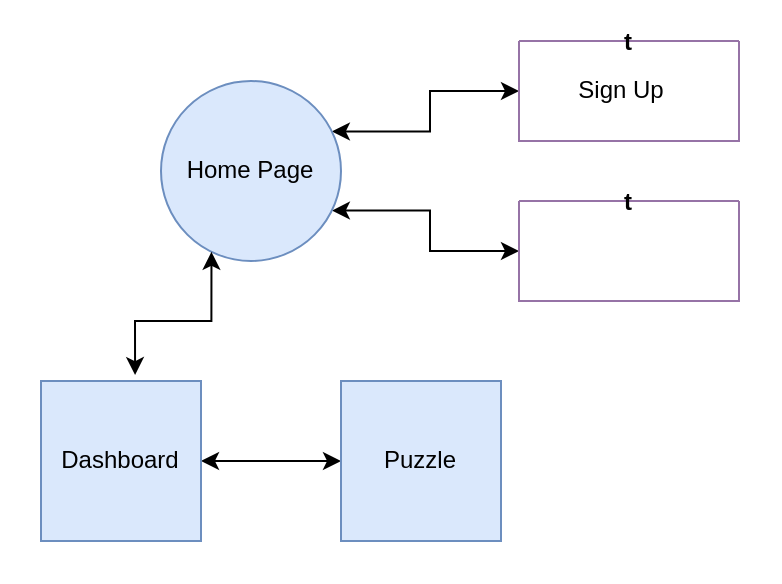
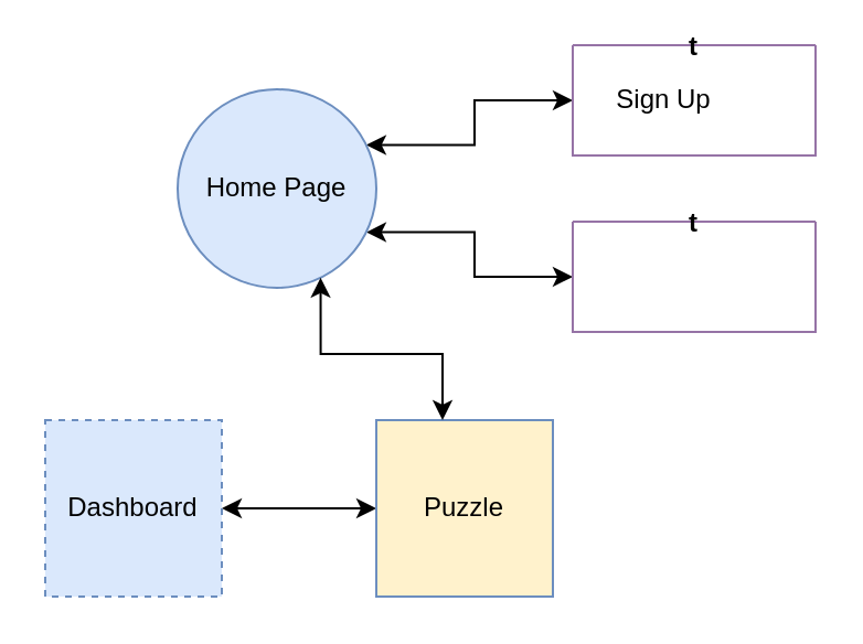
- <mxCell id="6" value="Sign Up" style="text;html=1;align=center;verticalAlign=middle;resizable=0;points=[];autosize=1;" vertex="1" parent="5"><mxGeometry x="16" y="10" width="70" height="30" as="geometry" /></mxCell>
+ <mxCell id="6" value="Sign Up" style="text;html=1;align=center;verticalAlign=middle;resizable=0;points=[];autosize=1;" vertex="1" parent="5"><mxGeometry x="6" y="10" width="70" height="30" as="geometry" /></mxCell>
- <mxCell id="11" style="edgeStyle=orthogonalEdgeStyle;rounded=0;orthogonalLoop=1;jettySize=auto;html=1;entryX=0.588;entryY=-0.037;entryDx=0;entryDy=0;entryPerimeter=0;startArrow=classic;startFill=1;exitX=0.25;exitY=1;exitDx=0;exitDy=0;" edge="1" parent="1" source="4" target="9"><mxGeometry relative="1" as="geometry" /></mxCell>
+ <mxCell id="12" style="edgeStyle=orthogonalEdgeStyle;rounded=0;orthogonalLoop=1;jettySize=auto;html=1;exitX=0.75;exitY=1;exitDx=0;exitDy=0;entryX=0.375;entryY=0;entryDx=0;entryDy=0;entryPerimeter=0;startArrow=classic;startFill=1;" edge="1" parent="1" source="4" target="10"><mxGeometry relative="1" as="geometry" /></mxCell>
- <mxCell id="9" value="Dashboard" style="whiteSpace=wrap;html=1;aspect=fixed;fillColor=#dae8fc;strokeColor=#6c8ebf;" vertex="1" parent="1"><mxGeometry x="20" y="190" width="80" height="80" as="geometry" /></mxCell>
+ <mxCell id="9" value="Dashboard" style="whiteSpace=wrap;html=1;aspect=fixed;fillColor=#dae8fc;strokeColor=#6c8ebf;dashed=1;" vertex="1" parent="1"><mxGeometry x="20" y="190" width="80" height="80" as="geometry" /></mxCell>
- <mxCell id="10" value="Puzzle" style="whiteSpace=wrap;html=1;aspect=fixed;fillColor=#dae8fc;strokeColor=#6c8ebf;" vertex="1" parent="1"><mxGeometry x="170" y="190" width="80" height="80" as="geometry" /></mxCell>
+ <mxCell id="10" value="Puzzle" style="whiteSpace=wrap;html=1;aspect=fixed;fillColor=#fff2cc;strokeColor=#6c8ebf;" vertex="1" parent="1"><mxGeometry x="170" y="190" width="80" height="80" as="geometry" /></mxCell>
